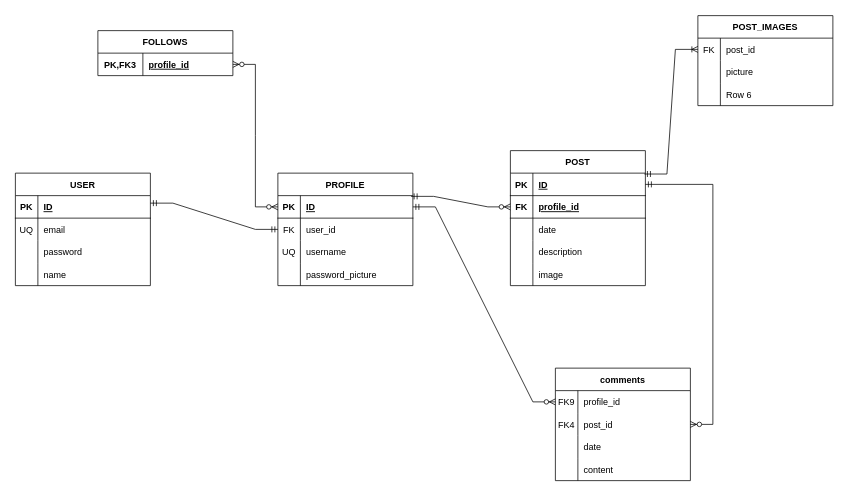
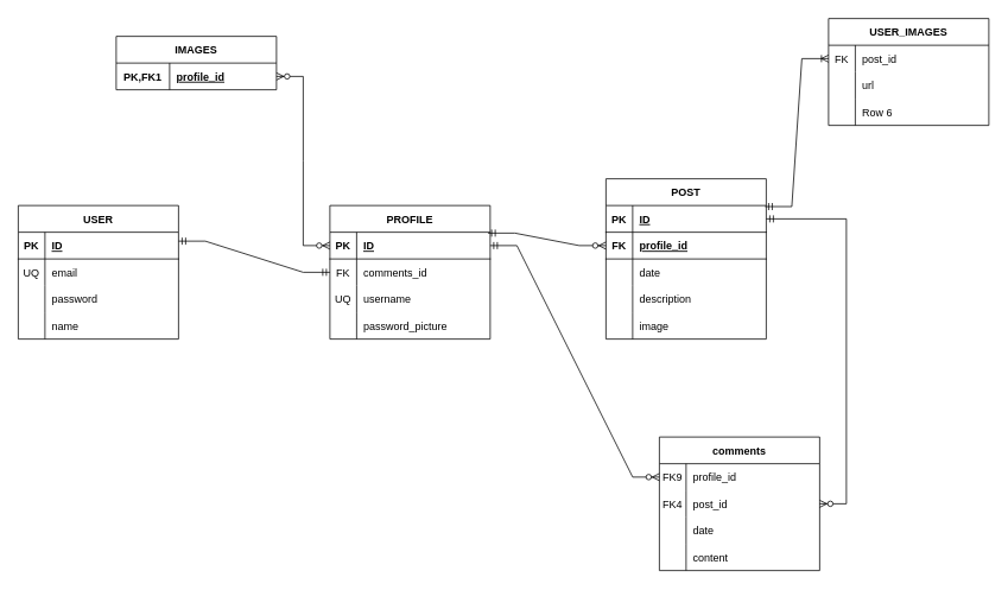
- <mxCell id="66" value="POST_IMAGES" style="shape=table;startSize=30;container=1;collapsible=1;childLayout=tableLayout;fixedRows=1;rowLines=0;fontStyle=1;align=center;resizeLast=1;" vertex="1" parent="1"><mxGeometry x="930" y="20" width="180" height="120" as="geometry" /></mxCell>
+ <mxCell id="66" value="USER_IMAGES" style="shape=table;startSize=30;container=1;collapsible=1;childLayout=tableLayout;fixedRows=1;rowLines=0;fontStyle=1;align=center;resizeLast=1;" vertex="1" parent="1"><mxGeometry x="930" y="20" width="180" height="120" as="geometry" /></mxCell>
- <mxCell id="61" value="FOLLOWS" style="shape=table;startSize=30;container=1;collapsible=1;childLayout=tableLayout;fixedRows=1;rowLines=0;fontStyle=1;align=center;resizeLast=1;" vertex="1" parent="1"><mxGeometry x="130" y="40" width="180" height="60" as="geometry" /></mxCell>
+ <mxCell id="61" value="IMAGES" style="shape=table;startSize=30;container=1;collapsible=1;childLayout=tableLayout;fixedRows=1;rowLines=0;fontStyle=1;align=center;resizeLast=1;" vertex="1" parent="1"><mxGeometry x="130" y="40" width="180" height="60" as="geometry" /></mxCell>
- <mxCell id="63" value="PK,FK3" style="shape=partialRectangle;connectable=0;fillColor=none;top=0;left=0;bottom=0;right=0;fontStyle=1;overflow=hidden;" vertex="1" parent="62"><mxGeometry width="60" height="30" as="geometry"><mxRectangle width="60" height="30" as="alternateBounds" /></mxGeometry></mxCell>
+ <mxCell id="63" value="PK,FK1" style="shape=partialRectangle;connectable=0;fillColor=none;top=0;left=0;bottom=0;right=0;fontStyle=1;overflow=hidden;" vertex="1" parent="62"><mxGeometry width="60" height="30" as="geometry"><mxRectangle width="60" height="30" as="alternateBounds" /></mxGeometry></mxCell>
- <mxCell id="72" value="picture" style="shape=partialRectangle;connectable=0;fillColor=none;top=0;left=0;bottom=0;right=0;align=left;spacingLeft=6;overflow=hidden;" vertex="1" parent="70"><mxGeometry x="30" width="150" height="30" as="geometry"><mxRectangle width="150" height="30" as="alternateBounds" /></mxGeometry></mxCell>
+ <mxCell id="72" value="url" style="shape=partialRectangle;connectable=0;fillColor=none;top=0;left=0;bottom=0;right=0;align=left;spacingLeft=6;overflow=hidden;" vertex="1" parent="70"><mxGeometry x="30" width="150" height="30" as="geometry"><mxRectangle width="150" height="30" as="alternateBounds" /></mxGeometry></mxCell>
- <mxCell id="21" value="user_id" style="shape=partialRectangle;connectable=0;fillColor=none;top=0;left=0;bottom=0;right=0;align=left;spacingLeft=6;overflow=hidden;" vertex="1" parent="19"><mxGeometry x="30" width="150" height="30" as="geometry"><mxRectangle width="150" height="30" as="alternateBounds" /></mxGeometry></mxCell>
+ <mxCell id="21" value="comments_id" style="shape=partialRectangle;connectable=0;fillColor=none;top=0;left=0;bottom=0;right=0;align=left;spacingLeft=6;overflow=hidden;" vertex="1" parent="19"><mxGeometry x="30" width="150" height="30" as="geometry"><mxRectangle width="150" height="30" as="alternateBounds" /></mxGeometry></mxCell>
